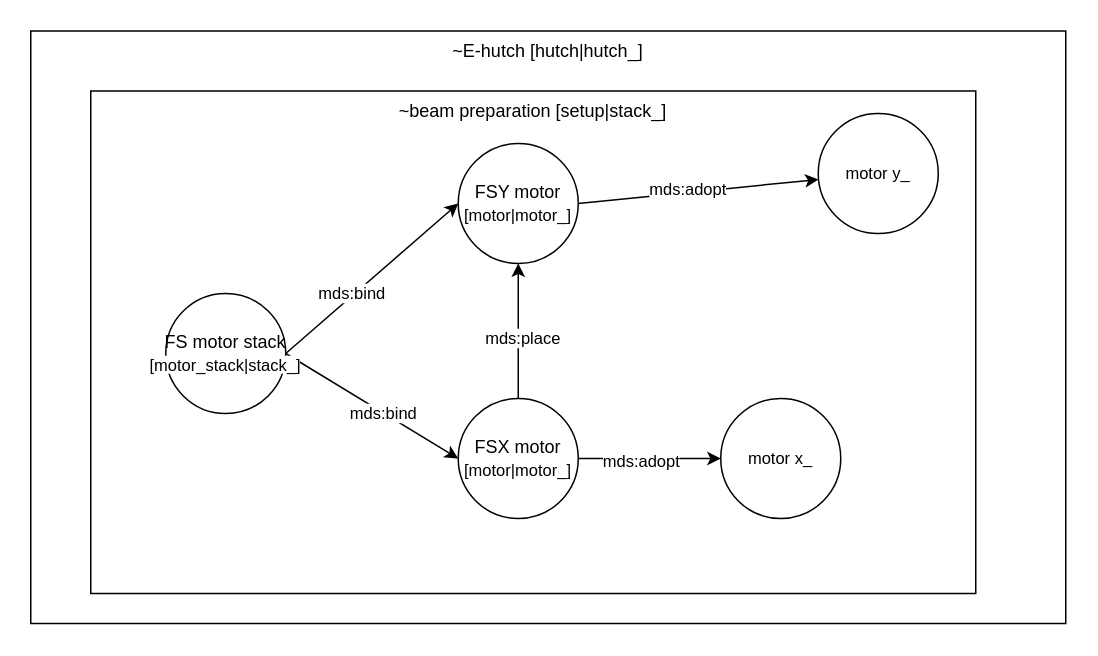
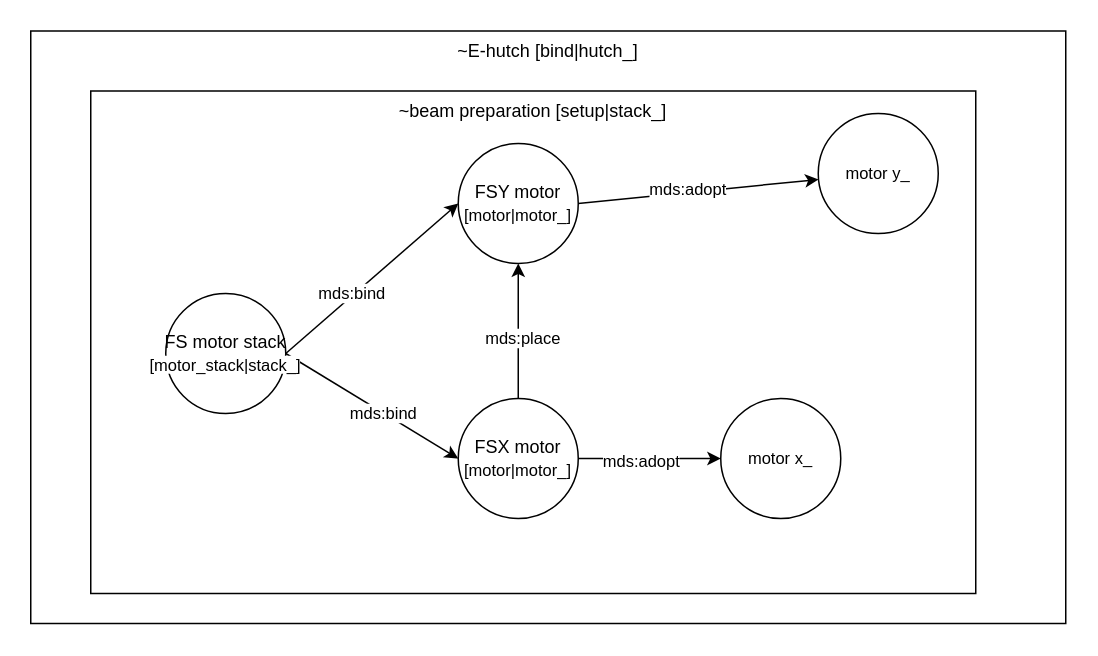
- <mxCell id="2" value="~E-hutch [hutch|hutch_]" style="rounded=0;whiteSpace=wrap;html=1;fillColor=none;verticalAlign=top;movable=1;resizable=1;rotatable=1;deletable=1;editable=1;locked=0;connectable=1;" parent="1" vertex="1"><mxGeometry x="20" y="20" width="690" height="395" as="geometry" /></mxCell>
+ <mxCell id="2" value="~E-hutch [bind|hutch_]" style="rounded=0;whiteSpace=wrap;html=1;fillColor=none;verticalAlign=top;movable=1;resizable=1;rotatable=1;deletable=1;editable=1;locked=0;connectable=1;" parent="1" vertex="1"><mxGeometry x="20" y="20" width="690" height="395" as="geometry" /></mxCell>
